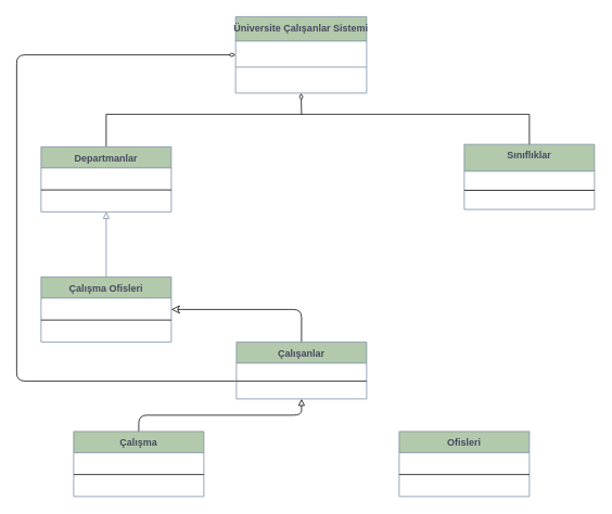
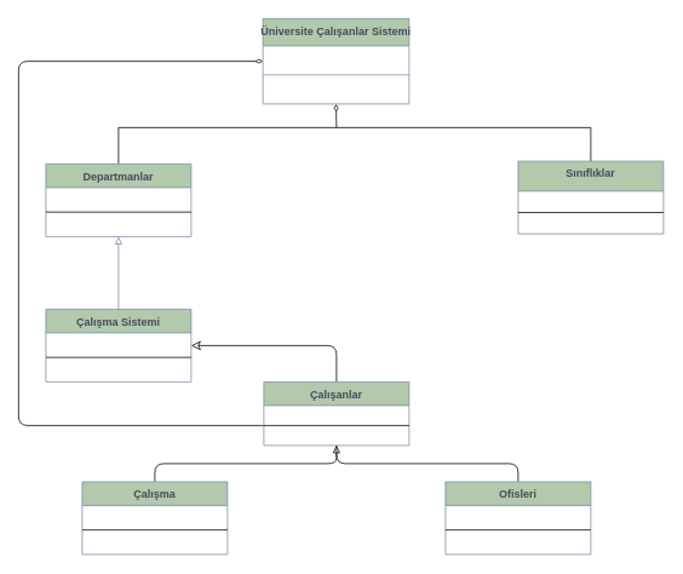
- <mxCell id="12" value="Çalışma Ofisleri" style="swimlane;fontStyle=1;align=center;verticalAlign=top;childLayout=stackLayout;horizontal=1;startSize=26;horizontalStack=0;resizeParent=1;resizeParentMax=0;resizeLast=0;collapsible=1;marginBottom=0;rounded=0;sketch=0;fontColor=#46495D;strokeColor=#788AA3;fillColor=#B2C9AB;" vertex="1" parent="1"><mxGeometry x="50" y="340" width="160" height="80" as="geometry" /></mxCell>
+ <mxCell id="12" value="Çalışma Sistemi" style="swimlane;fontStyle=1;align=center;verticalAlign=top;childLayout=stackLayout;horizontal=1;startSize=26;horizontalStack=0;resizeParent=1;resizeParentMax=0;resizeLast=0;collapsible=1;marginBottom=0;rounded=0;sketch=0;fontColor=#46495D;strokeColor=#788AA3;fillColor=#B2C9AB;" vertex="1" parent="1"><mxGeometry x="50" y="340" width="160" height="80" as="geometry" /></mxCell>
+ <mxCell id="20" style="edgeStyle=orthogonalEdgeStyle;curved=0;rounded=1;sketch=0;orthogonalLoop=1;jettySize=auto;html=1;entryX=0.5;entryY=1;entryDx=0;entryDy=0;fontColor=#46495D;startArrow=none;startFill=0;endArrow=none;endFill=0;endSize=8;strokeColor=default;fillColor=#B2C9AB;exitX=0.5;exitY=0;exitDx=0;exitDy=0;" edge="1" parent="1" source="21" target="16"><mxGeometry relative="1" as="geometry"><mxPoint x="570" y="510" as="sourcePoint" /></mxGeometry></mxCell>
